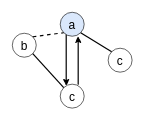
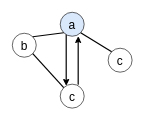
- <mxCell id="7" value="" style="endArrow=none;html=1;strokeWidth=2;exitX=1;exitY=0;exitDx=0;exitDy=0;entryX=0;entryY=1;entryDx=0;entryDy=0;dashed=1;" edge="1" parent="1" source="5" target="3"><mxGeometry width="50" height="50" relative="1" as="geometry"><mxPoint x="60" y="80" as="sourcePoint" /><mxPoint x="100" y="40" as="targetPoint" /></mxGeometry></mxCell>
+ <mxCell id="7" value="" style="endArrow=none;html=1;strokeWidth=2;exitX=1;exitY=0;exitDx=0;exitDy=0;entryX=0;entryY=1;entryDx=0;entryDy=0;" edge="1" parent="1" source="5" target="3"><mxGeometry width="50" height="50" relative="1" as="geometry"><mxPoint x="60" y="80" as="sourcePoint" /><mxPoint x="100" y="40" as="targetPoint" /></mxGeometry></mxCell>
